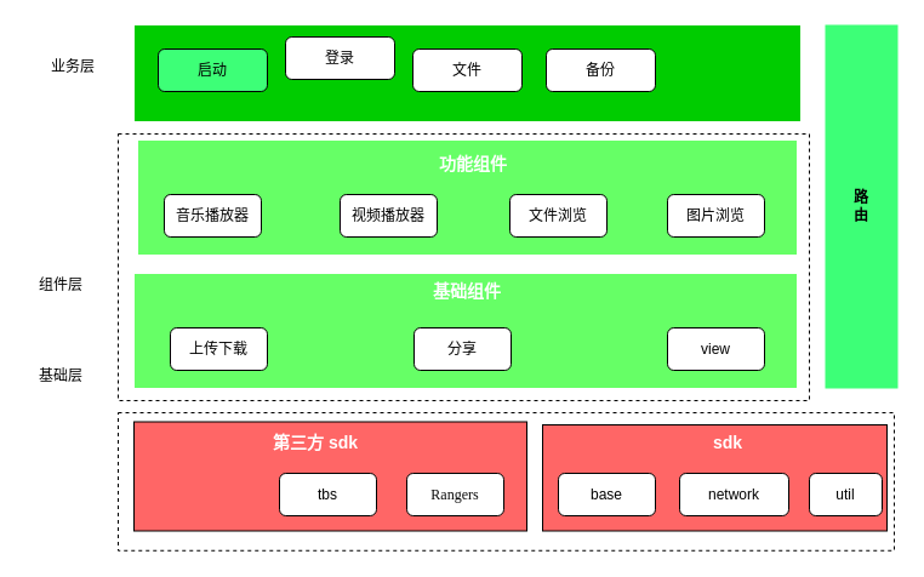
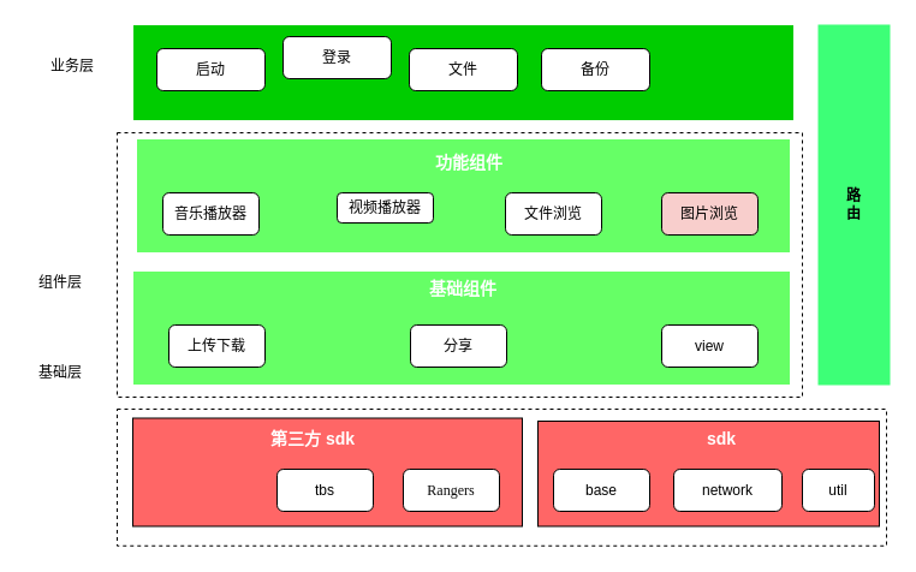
- <mxCell id="4" value="启动" style="rounded=1;whiteSpace=wrap;html=1;fillColor=#3dff77;" vertex="1" parent="1"><mxGeometry x="130" y="40" width="90" height="35" as="geometry" /></mxCell>
+ <mxCell id="4" value="启动" style="rounded=1;whiteSpace=wrap;html=1;" vertex="1" parent="1"><mxGeometry x="130" y="40" width="90" height="35" as="geometry" /></mxCell>
- <mxCell id="10" value="视频播放器" style="rounded=1;whiteSpace=wrap;html=1;" vertex="1" parent="1"><mxGeometry x="280" y="160" width="80" height="35" as="geometry" /></mxCell>
+ <mxCell id="10" value="视频播放器" style="rounded=1;whiteSpace=wrap;html=1;" vertex="1" parent="1"><mxGeometry x="280" y="160" width="80" height="25" as="geometry" /></mxCell>
- <mxCell id="13" value="图片浏览" style="rounded=1;whiteSpace=wrap;html=1;" vertex="1" parent="1"><mxGeometry x="550" y="160" width="80" height="35" as="geometry" /></mxCell>
+ <mxCell id="13" value="图片浏览" style="rounded=1;whiteSpace=wrap;html=1;fillColor=#f8cecc;" vertex="1" parent="1"><mxGeometry x="550" y="160" width="80" height="35" as="geometry" /></mxCell>
